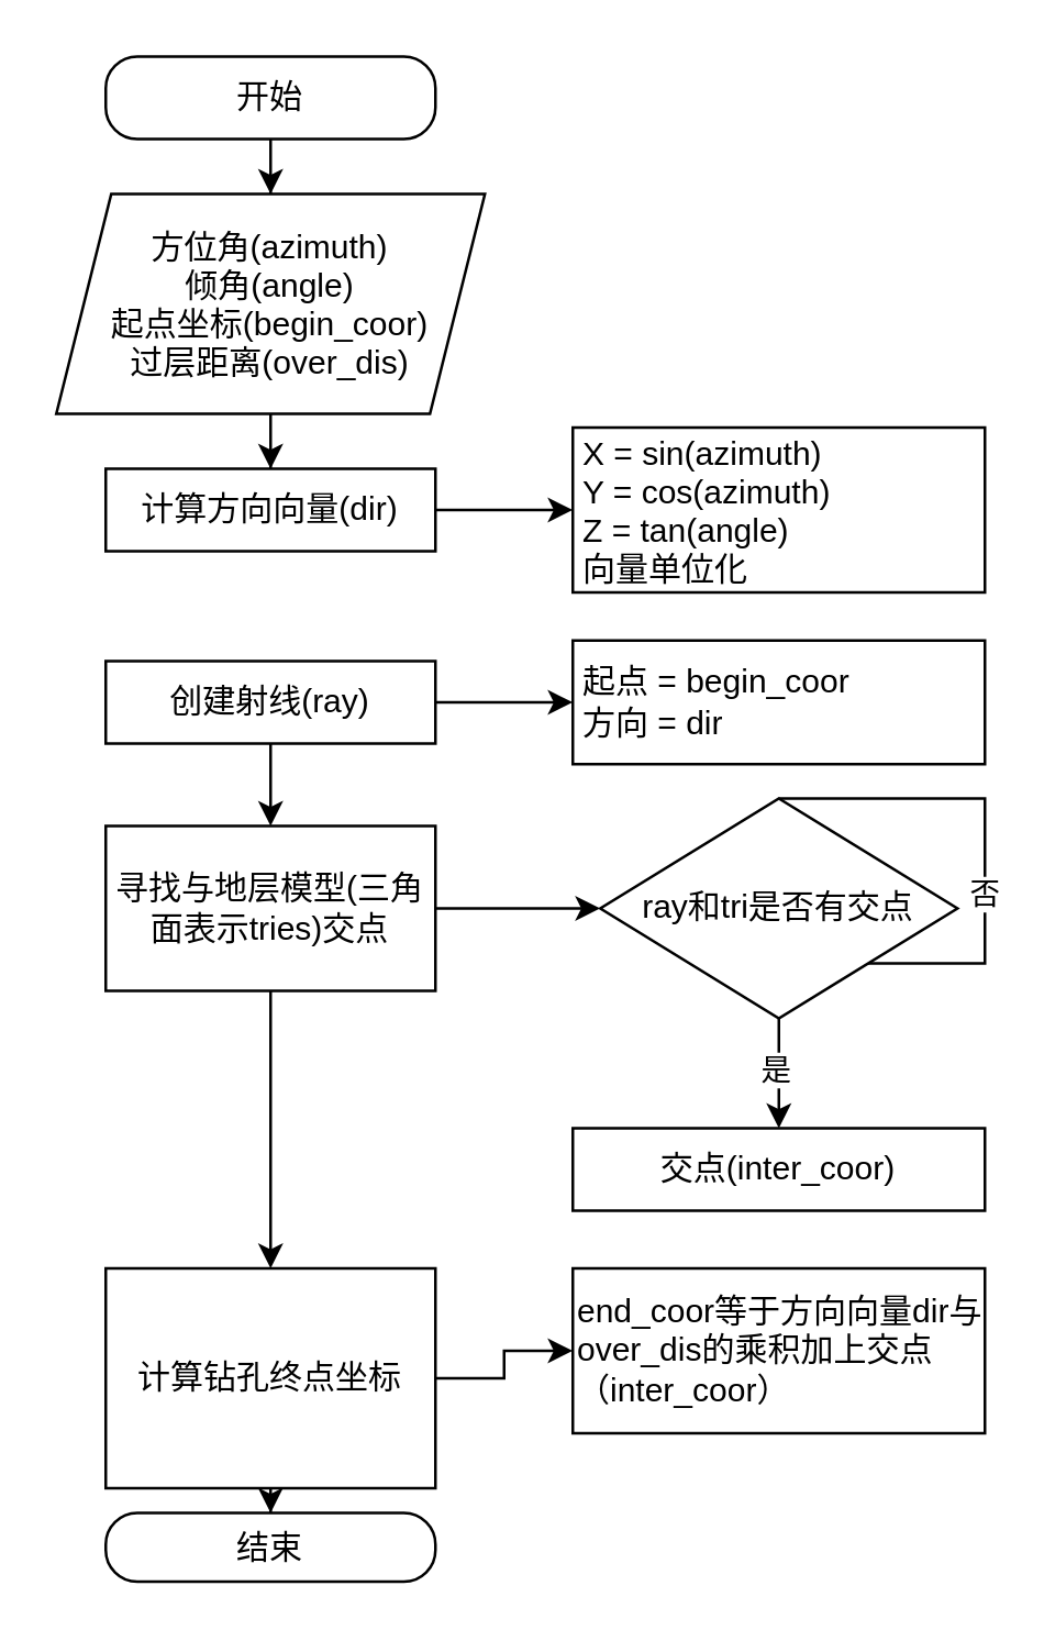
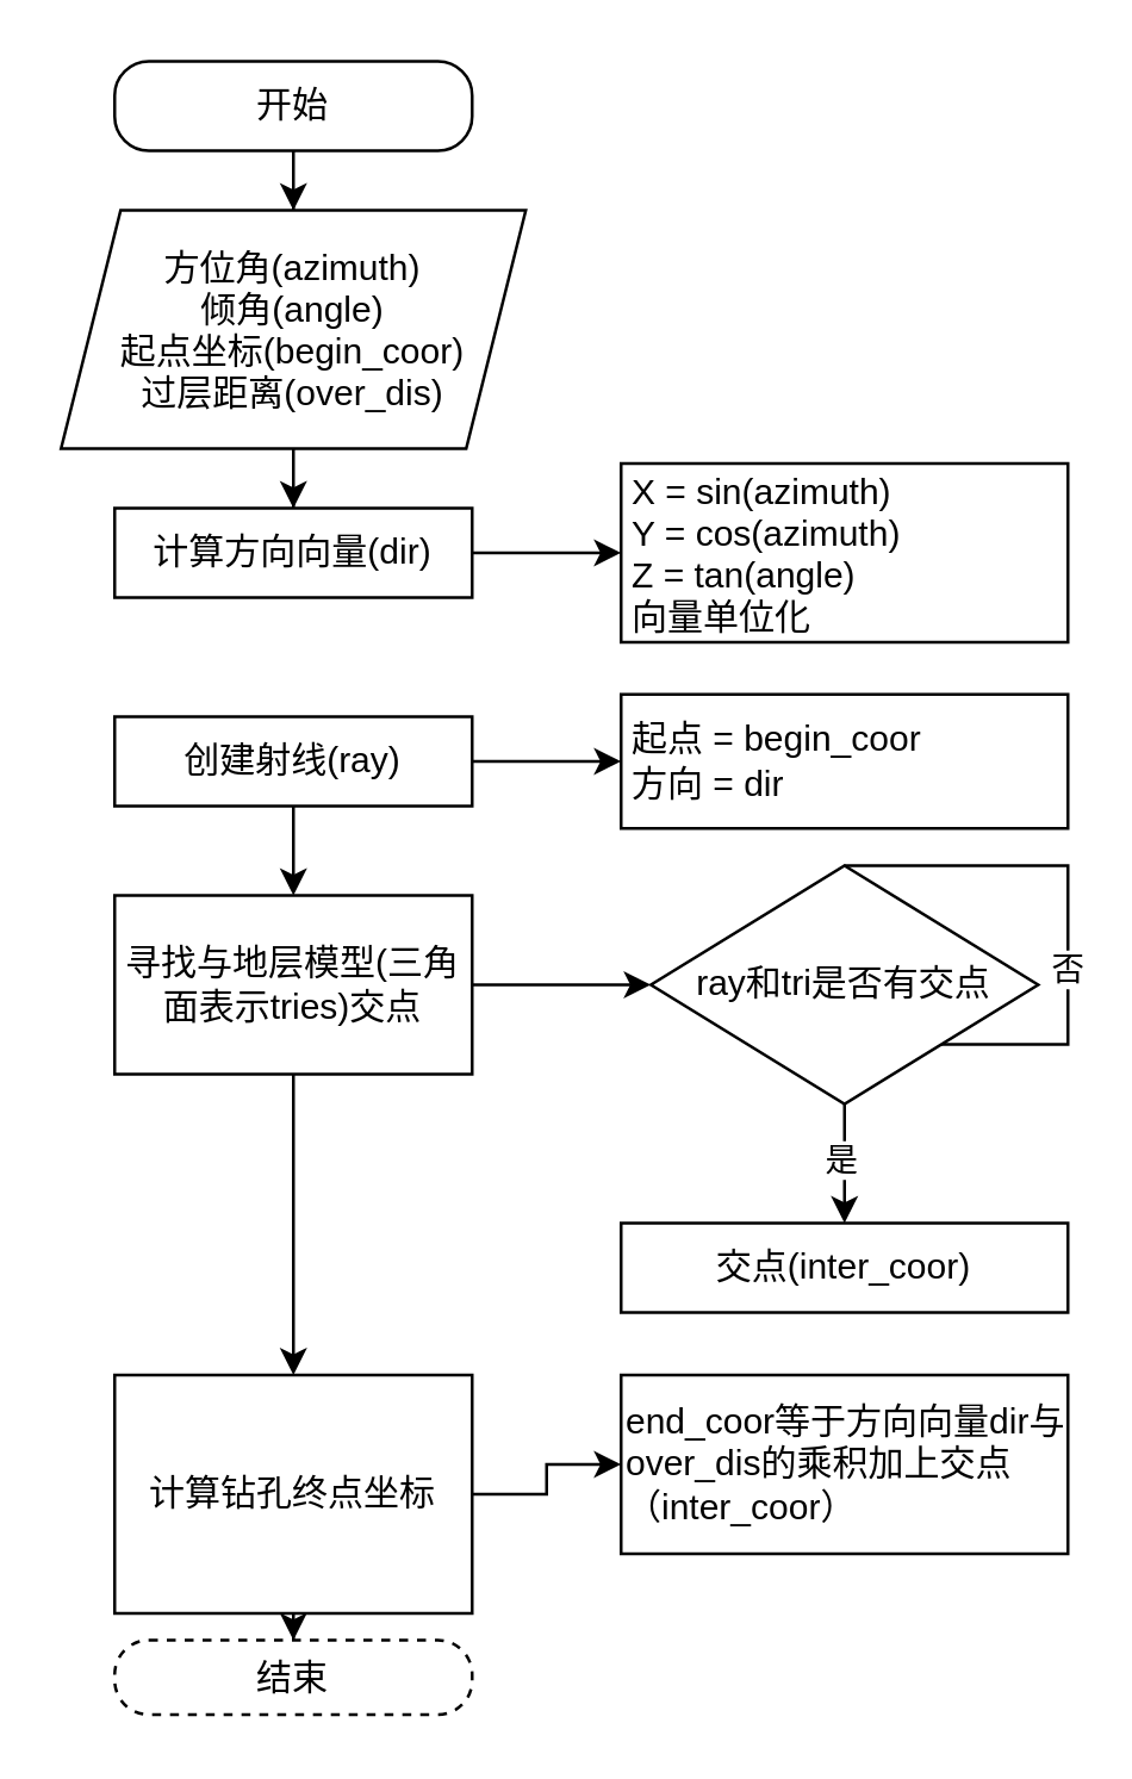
- <mxCell id="27" value="结束" style="rounded=1;whiteSpace=wrap;html=1;spacingTop=0;spacing=0;absoluteArcSize=1;arcSize=23;" parent="1" vertex="1"><mxGeometry x="38" y="550" width="120" height="25" as="geometry" /></mxCell>
+ <mxCell id="27" value="结束" style="rounded=1;whiteSpace=wrap;html=1;spacingTop=0;spacing=0;absoluteArcSize=1;arcSize=23;dashed=1;" parent="1" vertex="1"><mxGeometry x="38" y="550" width="120" height="25" as="geometry" /></mxCell>
